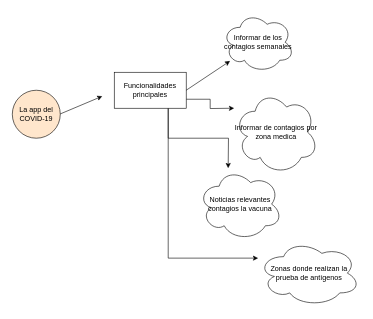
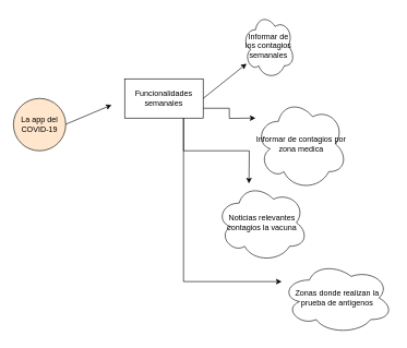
- <mxCell id="9" value="Informar de los contagios semanales" style="ellipse;shape=cloud;whiteSpace=wrap;html=1;" vertex="1" parent="1"><mxGeometry x="370" y="20" width="120" height="100" as="geometry" /></mxCell>
+ <mxCell id="9" value="Informar de los contagios semanales" style="ellipse;shape=cloud;whiteSpace=wrap;html=1;" vertex="1" parent="1"><mxGeometry x="370" y="20" width="80" height="100" as="geometry" /></mxCell>
- <mxCell id="6" value="Funcionalidades principales" style="rounded=0;whiteSpace=wrap;html=1;" vertex="1" parent="1"><mxGeometry x="190" y="120" width="120" height="60" as="geometry" /></mxCell>
+ <mxCell id="6" value="Funcionalidades semanales" style="rounded=0;whiteSpace=wrap;html=1;" vertex="1" parent="1"><mxGeometry x="190" y="120" width="120" height="60" as="geometry" /></mxCell>
